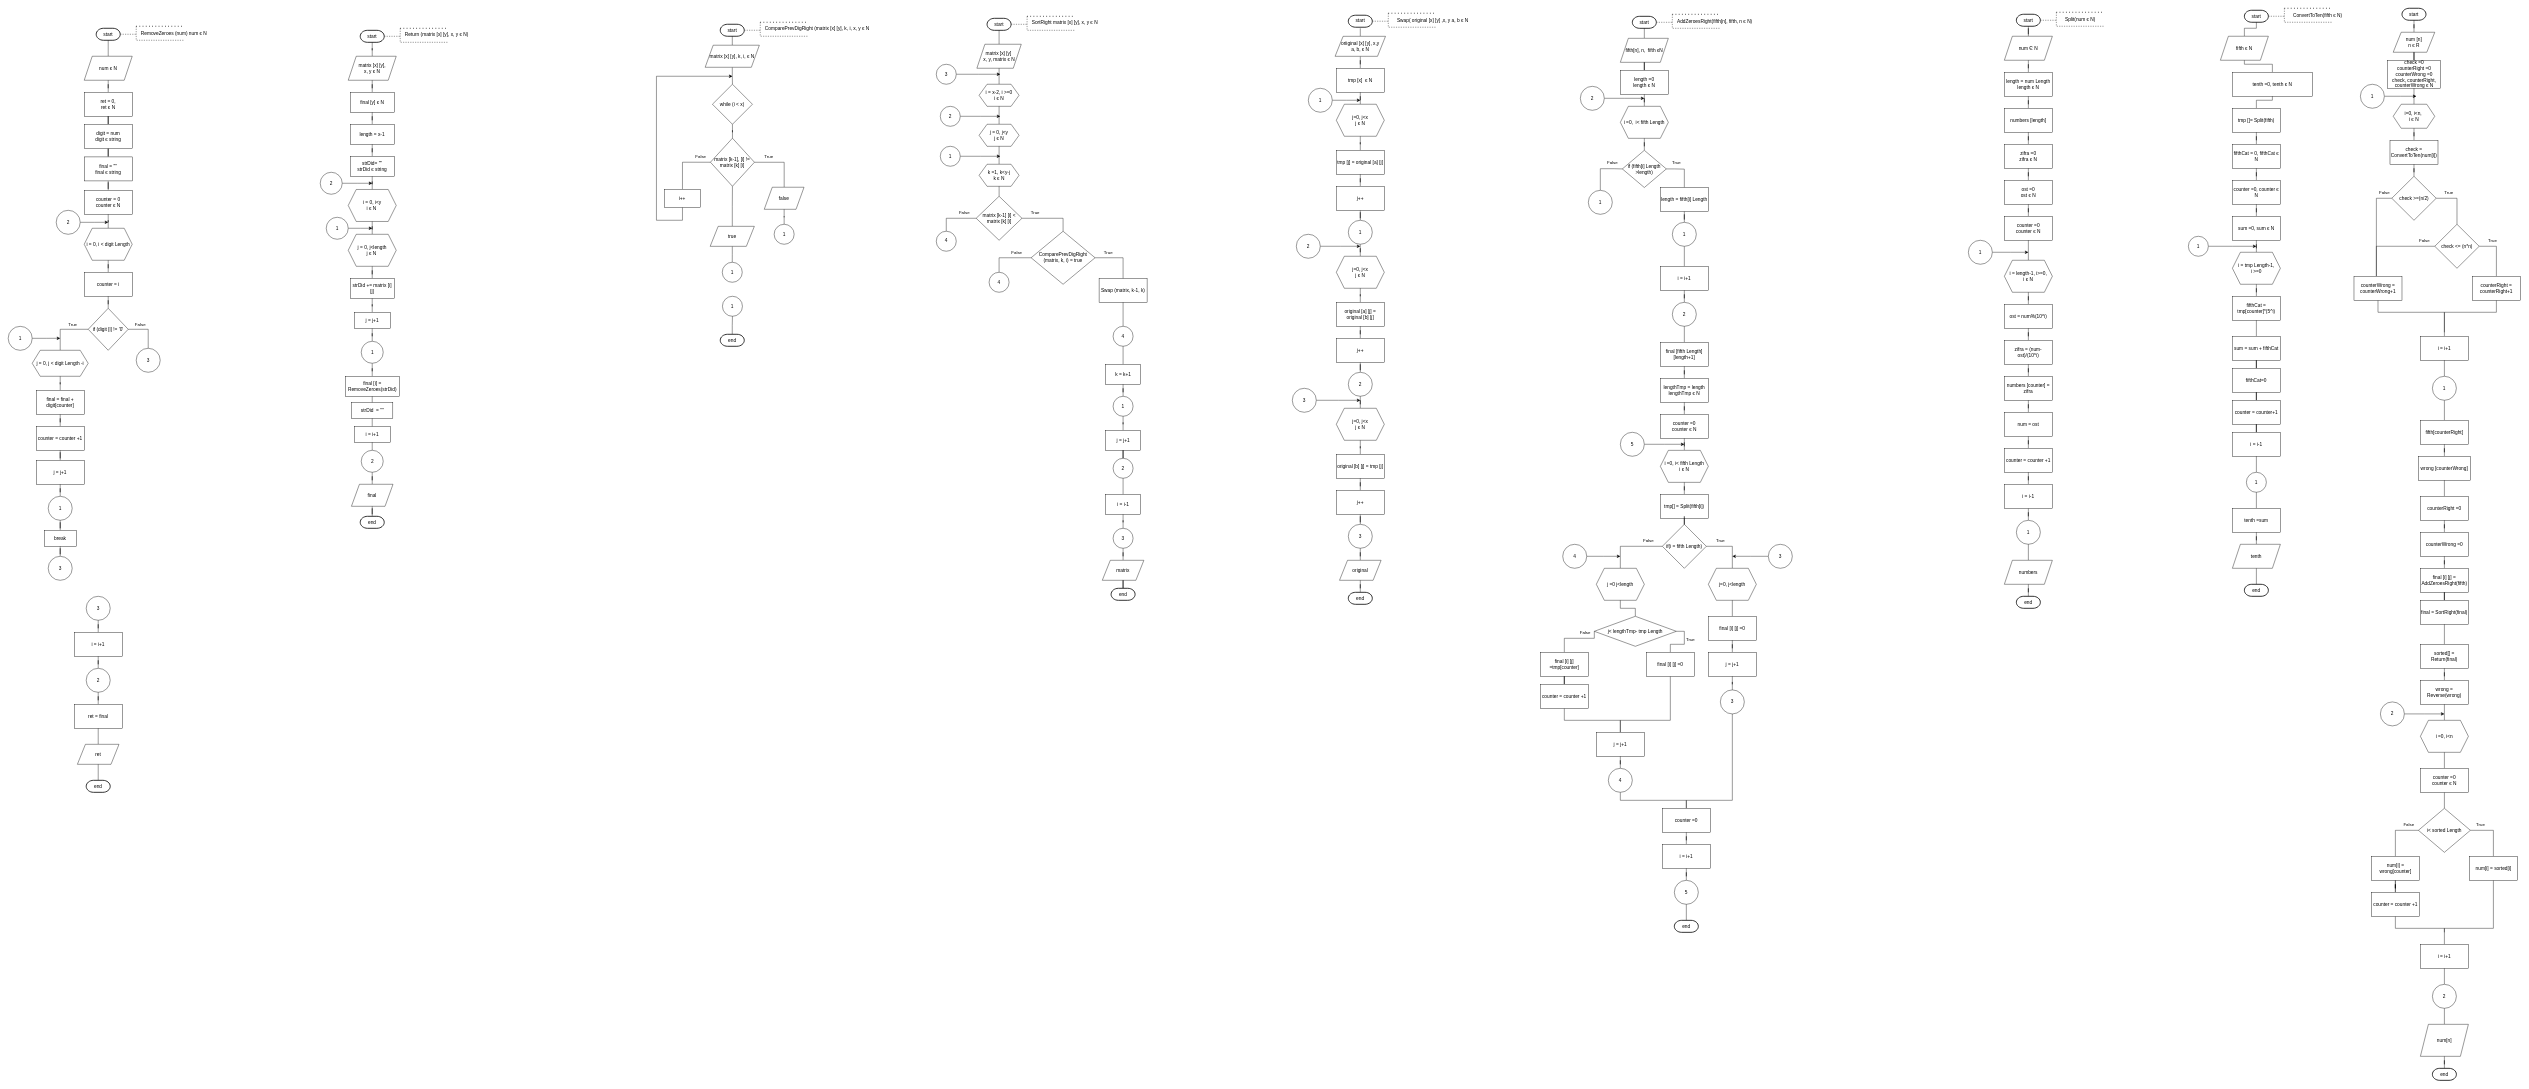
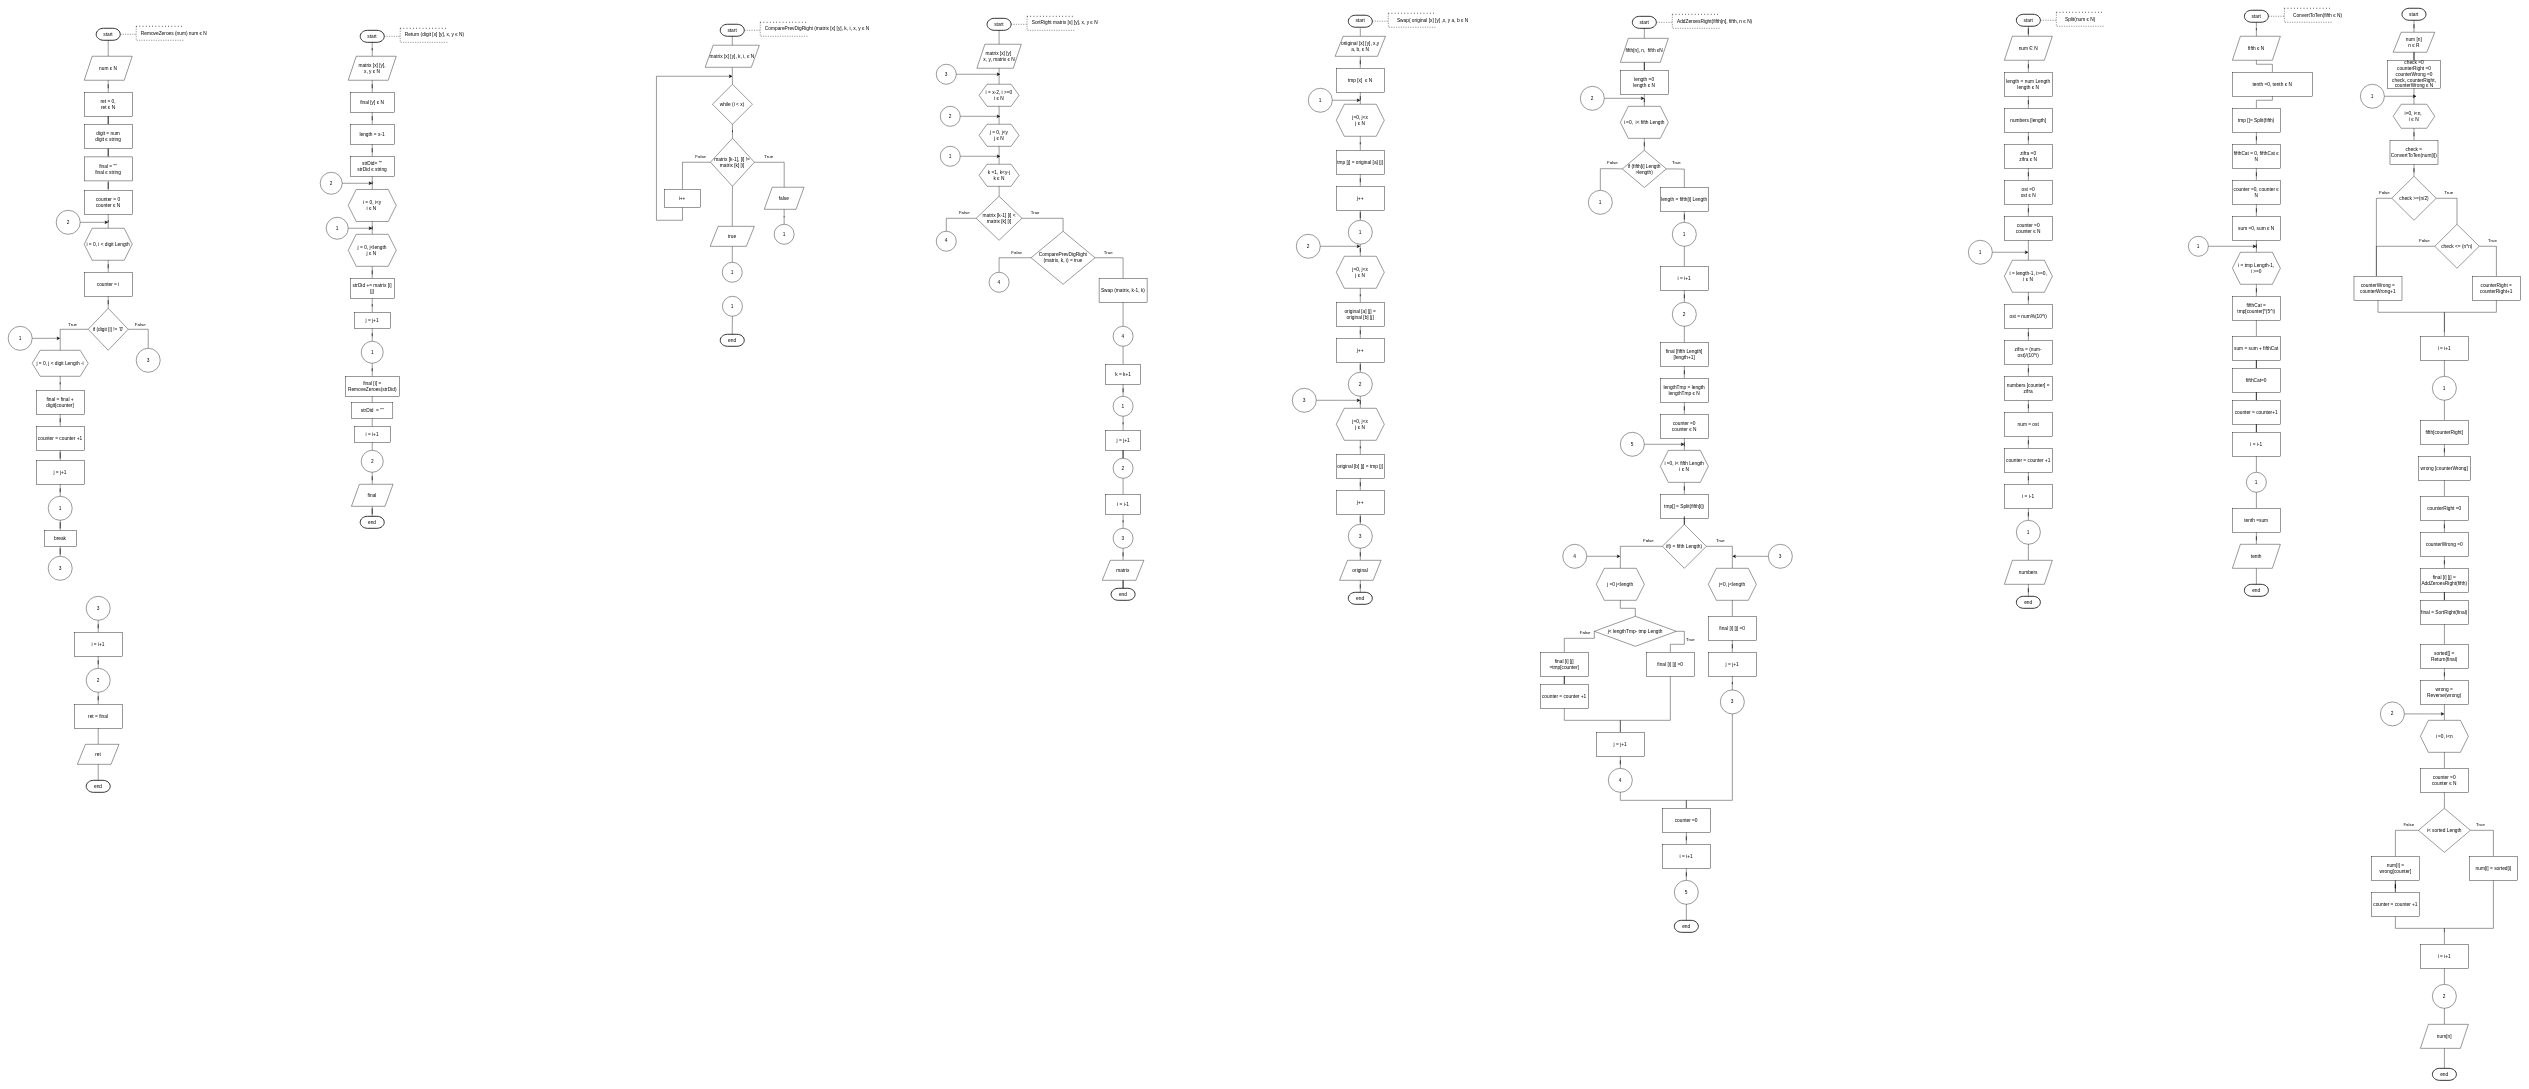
- <mxCell id="338" value="&lt;div style=&quot;text-align: center&quot;&gt;&lt;font face=&quot;helvetica&quot;&gt;Return (matrix [x] [y], x, y є N)&lt;/font&gt;&lt;/div&gt;" style="text;whiteSpace=wrap;html=1;" parent="1" vertex="1"><mxGeometry x="1010" y="72.57" width="250" height="27.43" as="geometry" /></mxCell>
+ <mxCell id="338" value="&lt;div style=&quot;text-align: center&quot;&gt;&lt;font face=&quot;helvetica&quot;&gt;Return (digit [x] [y], x, y є N)&lt;/font&gt;&lt;/div&gt;" style="text;whiteSpace=wrap;html=1;" parent="1" vertex="1"><mxGeometry x="1010" y="72.57" width="250" height="27.43" as="geometry" /></mxCell>
- <mxCell id="73" value="fifth є N" style="shape=parallelogram;perimeter=parallelogramPerimeter;whiteSpace=wrap;html=1;fixedSize=1;" parent="1" vertex="1"><mxGeometry x="5550" y="90" width="120" height="60" as="geometry" /></mxCell>
+ <mxCell id="73" value="fifth є N" style="shape=parallelogram;perimeter=parallelogramPerimeter;whiteSpace=wrap;html=1;fixedSize=1;" parent="1" vertex="1"><mxGeometry x="5580" y="90" width="120" height="60" as="geometry" /></mxCell>
- <mxCell id="64" value="num[n]" style="shape=parallelogram;perimeter=parallelogramPerimeter;whiteSpace=wrap;html=1;fixedSize=1;" parent="1" vertex="1"><mxGeometry x="6050" y="2560" width="120" height="80" as="geometry" /></mxCell>
+ <mxCell id="64" value="num[n]" style="shape=parallelogram;perimeter=parallelogramPerimeter;whiteSpace=wrap;html=1;fixedSize=1;" parent="1" vertex="1"><mxGeometry x="6050" y="2560" width="120" height="60" as="geometry" /></mxCell>
